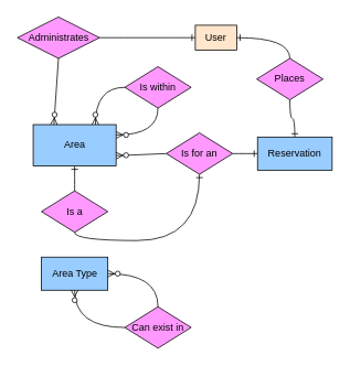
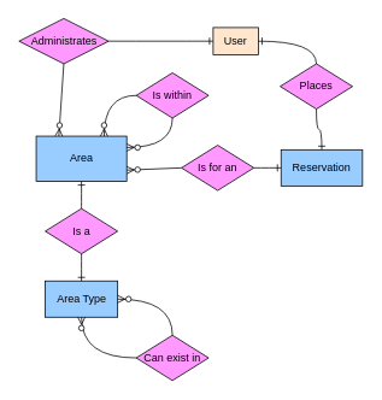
- <mxCell id="17" value="" style="edgeStyle=orthogonalEdgeStyle;fontSize=12;html=1;endArrow=ERone;endFill=1;rounded=0;curved=1;exitX=0.5;exitY=1;exitDx=0;exitDy=0;" edge="1" parent="1" source="9" target="11"><mxGeometry width="100" height="100" relative="1" as="geometry"><mxPoint x="90" y="290" as="sourcePoint" /><mxPoint x="100" y="200" as="targetPoint" /></mxGeometry></mxCell>
+ <mxCell id="17" value="" style="edgeStyle=orthogonalEdgeStyle;fontSize=12;html=1;endArrow=ERone;endFill=1;rounded=0;entryX=0.5;entryY=0;entryDx=0;entryDy=0;curved=1;exitX=0.5;exitY=1;exitDx=0;exitDy=0;" edge="1" parent="1" source="9" target="5"><mxGeometry width="100" height="100" relative="1" as="geometry"><mxPoint x="90" y="290" as="sourcePoint" /><mxPoint x="100" y="200" as="targetPoint" /></mxGeometry></mxCell>
